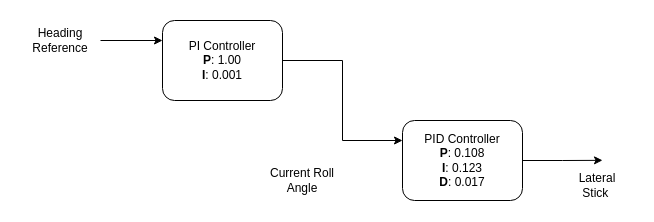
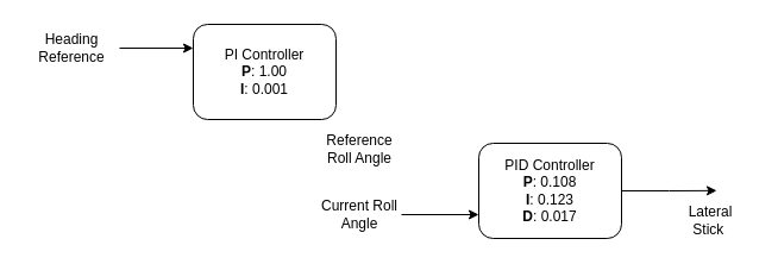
- <mxCell id="2" style="edgeStyle=orthogonalEdgeStyle;rounded=0;orthogonalLoop=1;jettySize=auto;html=1;exitX=1;exitY=0.5;exitDx=0;exitDy=0;entryX=0;entryY=0.25;entryDx=0;entryDy=0;" edge="1" parent="1" source="3" target="7"><mxGeometry relative="1" as="geometry" /></mxCell>
+ <mxCell id="8" value="Reference Roll Angle" style="text;html=1;strokeColor=none;fillColor=none;align=center;verticalAlign=middle;whiteSpace=wrap;rounded=0;" vertex="1" parent="1"><mxGeometry x="262" y="110" width="80" height="30" as="geometry" /></mxCell>
+ <mxCell id="9" style="edgeStyle=orthogonalEdgeStyle;rounded=0;orthogonalLoop=1;jettySize=auto;html=1;exitX=1;exitY=0.5;exitDx=0;exitDy=0;entryX=0;entryY=0.75;entryDx=0;entryDy=0;" edge="1" parent="1" source="10" target="7"><mxGeometry relative="1" as="geometry" /></mxCell>
